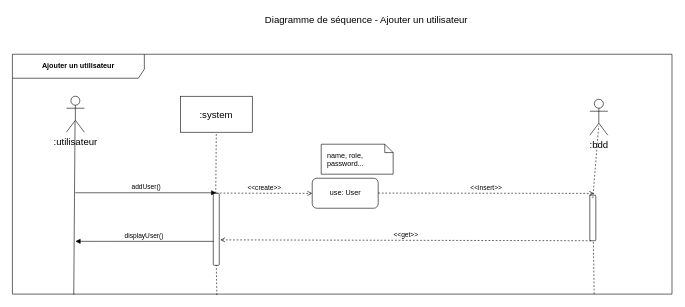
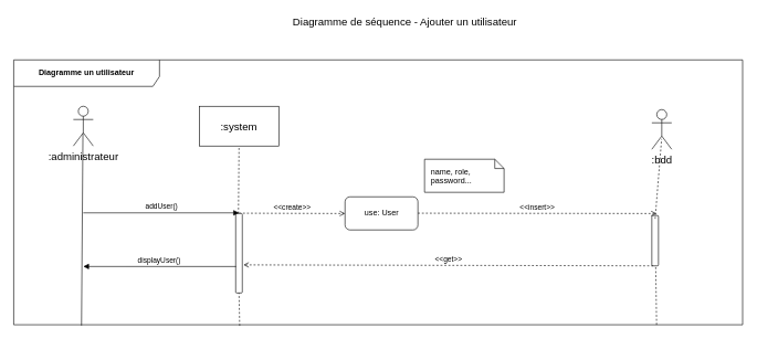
- <mxCell id="2" value="Ajouter un utilisateur" style="shape=umlFrame;whiteSpace=wrap;html=1;width=220;height=40;fontStyle=1;labelBackgroundColor=#ffffff;labelBorderColor=none;gradientColor=none;swimlaneFillColor=none;shadow=0;strokeColor=#000000;" parent="1" vertex="1"><mxGeometry x="20" y="90" width="1100" height="400" as="geometry" /></mxCell>
+ <mxCell id="2" value="Diagramme un utilisateur" style="shape=umlFrame;whiteSpace=wrap;html=1;width=220;height=40;fontStyle=1;labelBackgroundColor=#ffffff;labelBorderColor=none;gradientColor=none;swimlaneFillColor=none;shadow=0;strokeColor=#000000;" parent="1" vertex="1"><mxGeometry x="20" y="90" width="1100" height="400" as="geometry" /></mxCell>
- <mxCell id="4" value=":utilisateur" style="shape=umlActor;verticalLabelPosition=bottom;labelBackgroundColor=#ffffff;verticalAlign=top;html=1;shadow=0;strokeColor=#000000;gradientColor=none;fontSize=16;align=center;" parent="1" vertex="1"><mxGeometry x="110" y="160" width="30" height="60" as="geometry" /></mxCell>
+ <mxCell id="4" value=":administrateur" style="shape=umlActor;verticalLabelPosition=bottom;labelBackgroundColor=#ffffff;verticalAlign=top;html=1;shadow=0;strokeColor=#000000;gradientColor=none;fontSize=16;align=center;" parent="1" vertex="1"><mxGeometry x="110" y="160" width="30" height="60" as="geometry" /></mxCell>
- <mxCell id="11" value="name, role, password..." style="shape=note;whiteSpace=wrap;html=1;size=14;verticalAlign=top;align=left;spacingTop=5;rounded=1;gradientColor=none;spacingLeft=8;spacingRight=8;" parent="1" vertex="1"><mxGeometry x="535" y="240" width="120" height="50" as="geometry" /></mxCell>
+ <mxCell id="11" value="name, role, password..." style="shape=note;whiteSpace=wrap;html=1;size=14;verticalAlign=top;align=left;spacingTop=5;rounded=1;gradientColor=none;spacingLeft=8;spacingRight=8;" parent="1" vertex="1"><mxGeometry x="640" y="240" width="120" height="50" as="geometry" /></mxCell>
